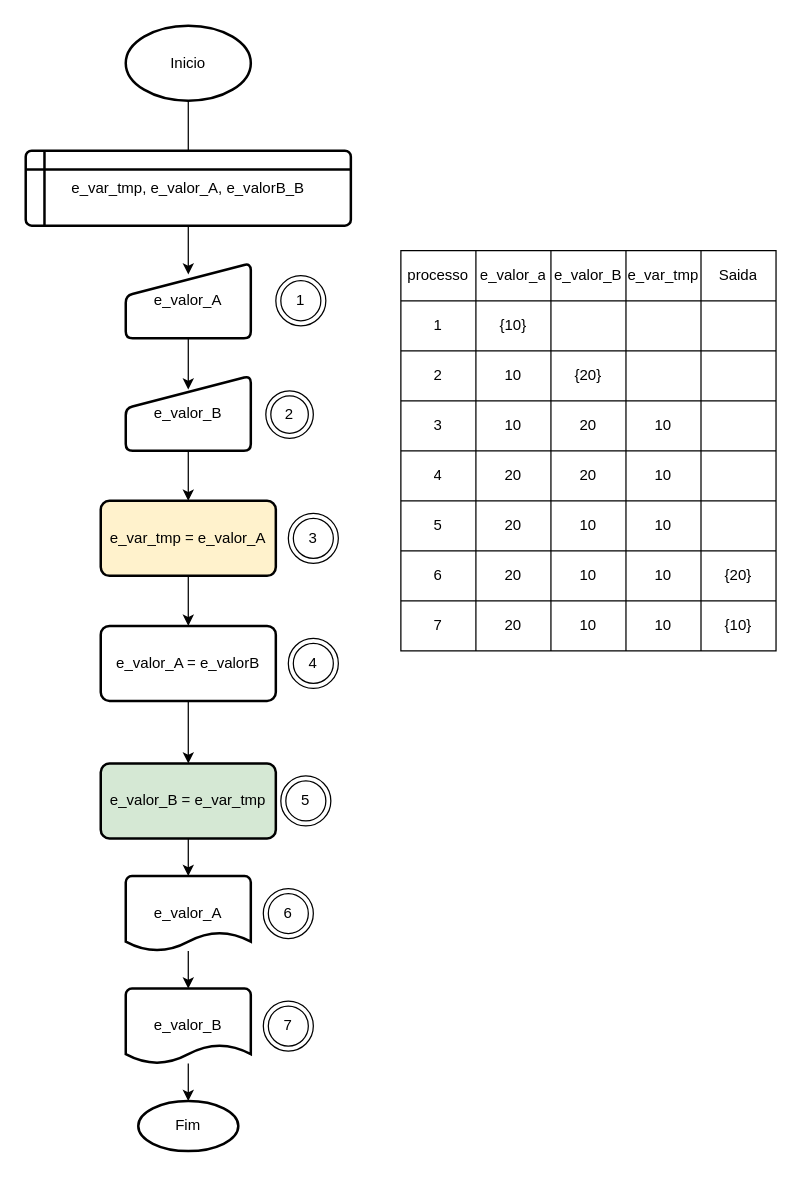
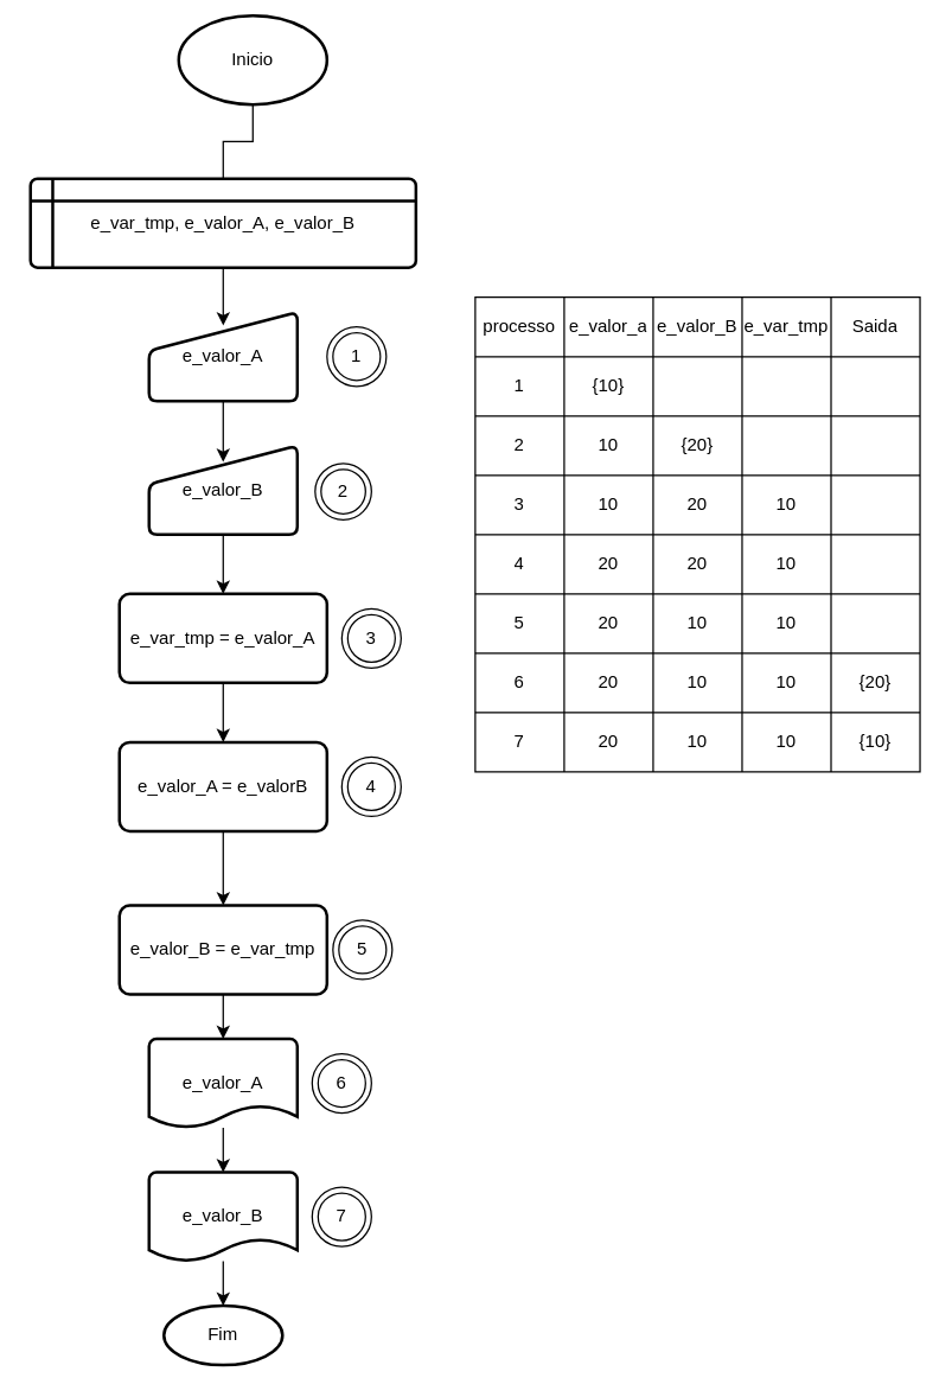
- <mxCell id="3" value="&lt;font style=&quot;vertical-align: inherit&quot;&gt;&lt;font style=&quot;vertical-align: inherit&quot;&gt;Inicio&lt;/font&gt;&lt;/font&gt;" style="strokeWidth=2;html=1;shape=mxgraph.flowchart.start_1;whiteSpace=wrap;" parent="1" vertex="1"><mxGeometry x="100" y="20" width="100" height="60" as="geometry" /></mxCell>
+ <mxCell id="3" value="&lt;font style=&quot;vertical-align: inherit&quot;&gt;&lt;font style=&quot;vertical-align: inherit&quot;&gt;Inicio&lt;/font&gt;&lt;/font&gt;" style="strokeWidth=2;html=1;shape=mxgraph.flowchart.start_1;whiteSpace=wrap;" parent="1" vertex="1"><mxGeometry x="120" y="10" width="100" height="60" as="geometry" /></mxCell>
- <mxCell id="5" value="&lt;font style=&quot;vertical-align: inherit&quot;&gt;&lt;font style=&quot;vertical-align: inherit&quot;&gt;&lt;font style=&quot;vertical-align: inherit&quot;&gt;&lt;font style=&quot;vertical-align: inherit&quot;&gt;e_var_tmp, e_valor_A, e_valorB_B&lt;/font&gt;&lt;/font&gt;&lt;/font&gt;&lt;/font&gt;" style="shape=internalStorage;whiteSpace=wrap;html=1;dx=15;dy=15;rounded=1;arcSize=8;strokeWidth=2;" parent="1" vertex="1"><mxGeometry x="20" y="120" width="260" height="60" as="geometry" /></mxCell>
+ <mxCell id="5" value="&lt;font style=&quot;vertical-align: inherit&quot;&gt;&lt;font style=&quot;vertical-align: inherit&quot;&gt;&lt;font style=&quot;vertical-align: inherit&quot;&gt;&lt;font style=&quot;vertical-align: inherit&quot;&gt;e_var_tmp, e_valor_A, e_valor_B&lt;/font&gt;&lt;/font&gt;&lt;/font&gt;&lt;/font&gt;" style="shape=internalStorage;whiteSpace=wrap;html=1;dx=15;dy=15;rounded=1;arcSize=8;strokeWidth=2;" parent="1" vertex="1"><mxGeometry x="20" y="120" width="260" height="60" as="geometry" /></mxCell>
- <mxCell id="11" value="&lt;font style=&quot;vertical-align: inherit&quot;&gt;&lt;font style=&quot;vertical-align: inherit&quot;&gt;&lt;font style=&quot;vertical-align: inherit&quot;&gt;&lt;font style=&quot;vertical-align: inherit&quot;&gt;e_var_tmp = e_valor_A&lt;/font&gt;&lt;/font&gt;&lt;/font&gt;&lt;/font&gt;" style="rounded=1;whiteSpace=wrap;html=1;absoluteArcSize=1;arcSize=14;strokeWidth=2;fillColor=#fff2cc;" parent="1" vertex="1"><mxGeometry x="80" y="400" width="140" height="60" as="geometry" /></mxCell>
+ <mxCell id="11" value="&lt;font style=&quot;vertical-align: inherit&quot;&gt;&lt;font style=&quot;vertical-align: inherit&quot;&gt;&lt;font style=&quot;vertical-align: inherit&quot;&gt;&lt;font style=&quot;vertical-align: inherit&quot;&gt;e_var_tmp = e_valor_A&lt;/font&gt;&lt;/font&gt;&lt;/font&gt;&lt;/font&gt;" style="rounded=1;whiteSpace=wrap;html=1;absoluteArcSize=1;arcSize=14;strokeWidth=2;" parent="1" vertex="1"><mxGeometry x="80" y="400" width="140" height="60" as="geometry" /></mxCell>
- <mxCell id="15" value="&lt;font style=&quot;vertical-align: inherit&quot;&gt;&lt;font style=&quot;vertical-align: inherit&quot;&gt;&lt;font style=&quot;vertical-align: inherit&quot;&gt;&lt;font style=&quot;vertical-align: inherit&quot;&gt;e_valor_B = e_var_tmp&lt;/font&gt;&lt;/font&gt;&lt;/font&gt;&lt;/font&gt;" style="rounded=1;whiteSpace=wrap;html=1;absoluteArcSize=1;arcSize=14;strokeWidth=2;fillColor=#d5e8d4;" parent="1" vertex="1"><mxGeometry x="80" y="610" width="140" height="60" as="geometry" /></mxCell>
+ <mxCell id="15" value="&lt;font style=&quot;vertical-align: inherit&quot;&gt;&lt;font style=&quot;vertical-align: inherit&quot;&gt;&lt;font style=&quot;vertical-align: inherit&quot;&gt;&lt;font style=&quot;vertical-align: inherit&quot;&gt;e_valor_B = e_var_tmp&lt;/font&gt;&lt;/font&gt;&lt;/font&gt;&lt;/font&gt;" style="rounded=1;whiteSpace=wrap;html=1;absoluteArcSize=1;arcSize=14;strokeWidth=2;" parent="1" vertex="1"><mxGeometry x="80" y="610" width="140" height="60" as="geometry" /></mxCell>
